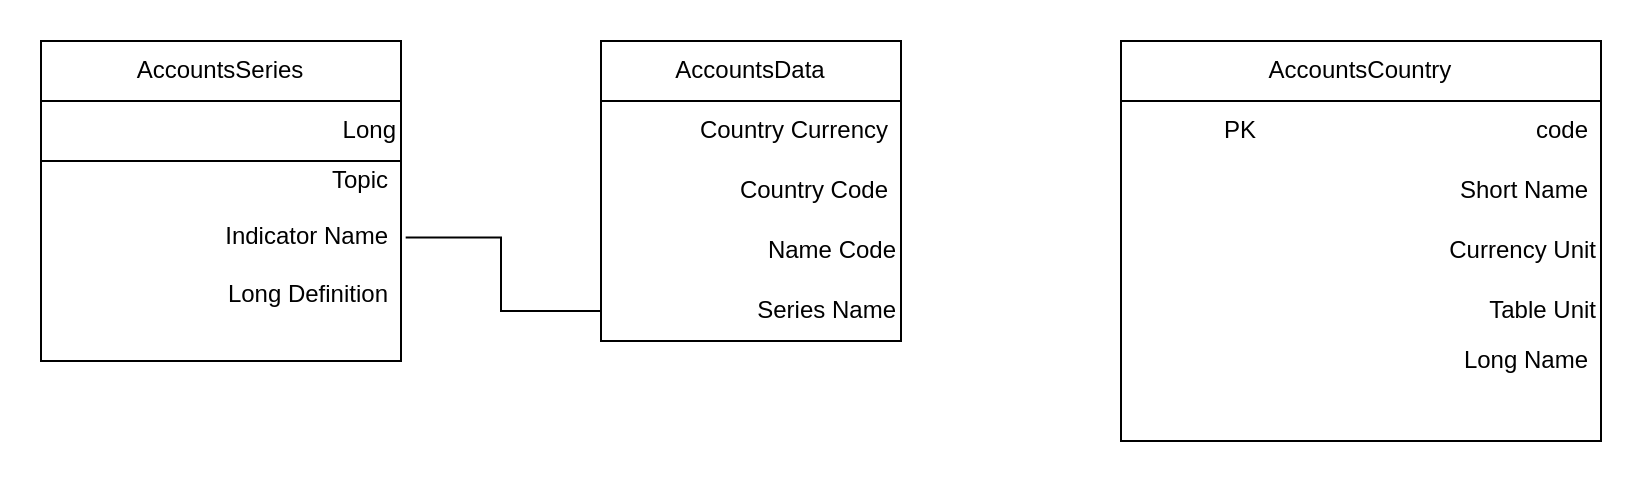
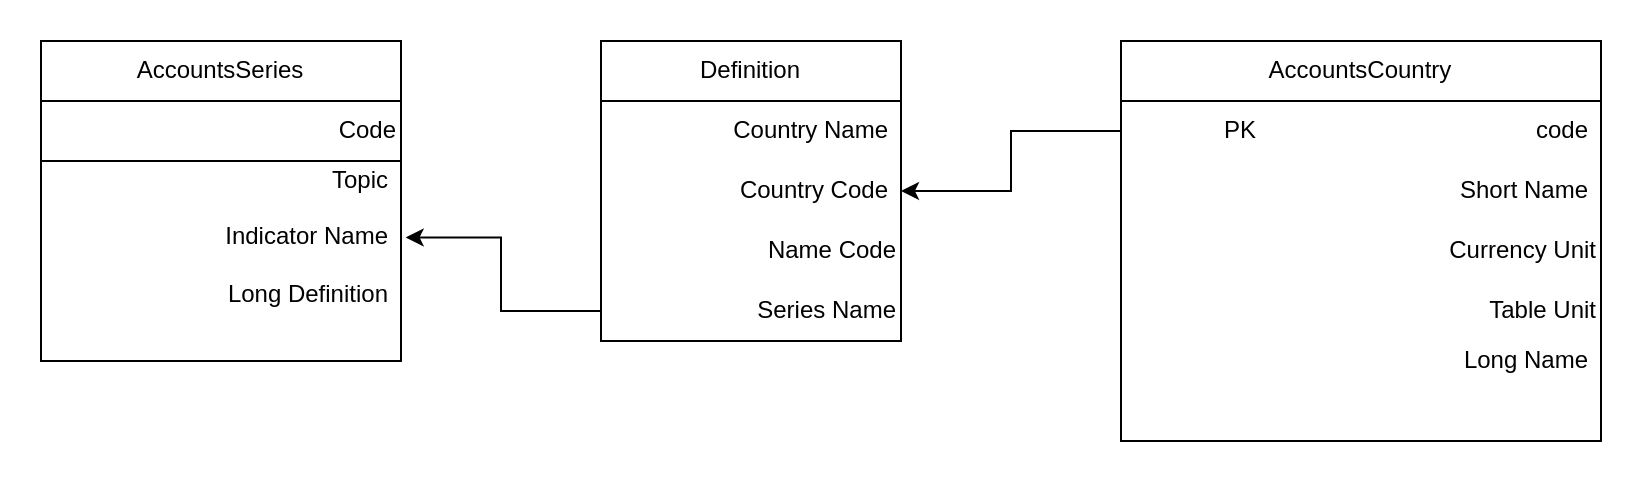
- <mxCell id="7" value="AccountsData" style="swimlane;fontStyle=0;childLayout=stackLayout;horizontal=1;startSize=30;horizontalStack=0;resizeParent=1;resizeParentMax=0;resizeLast=0;collapsible=1;marginBottom=0;whiteSpace=wrap;html=1;" vertex="1" parent="1"><mxGeometry x="300" y="20" width="150" height="150" as="geometry" /></mxCell>
+ <mxCell id="7" value="Definition" style="swimlane;fontStyle=0;childLayout=stackLayout;horizontal=1;startSize=30;horizontalStack=0;resizeParent=1;resizeParentMax=0;resizeLast=0;collapsible=1;marginBottom=0;whiteSpace=wrap;html=1;" vertex="1" parent="1"><mxGeometry x="300" y="20" width="150" height="150" as="geometry" /></mxCell>
- <mxCell id="3" value="&lt;div style=&quot;&quot;&gt;&lt;span style=&quot;background-color: initial;&quot;&gt;&amp;nbsp; &amp;nbsp; &amp;nbsp; &amp;nbsp; &amp;nbsp; &amp;nbsp;&lt;/span&gt;&lt;span style=&quot;background-color: initial; white-space: pre;&quot;&gt;&#09;&lt;/span&gt;&lt;span style=&quot;background-color: initial; white-space: pre;&quot;&gt;&#09;&lt;/span&gt;&lt;span style=&quot;background-color: initial; white-space: pre;&quot;&gt;&#09;&lt;/span&gt;Long&lt;/div&gt;" style="text;html=1;strokeColor=none;fillColor=none;align=right;verticalAlign=middle;whiteSpace=wrap;rounded=0;" vertex="1" parent="2"><mxGeometry y="30" width="180" height="30" as="geometry" /></mxCell>
+ <mxCell id="3" value="&lt;div style=&quot;&quot;&gt;&lt;span style=&quot;background-color: initial;&quot;&gt;&amp;nbsp; &amp;nbsp; &amp;nbsp; &amp;nbsp; &amp;nbsp; &amp;nbsp;&lt;/span&gt;&lt;span style=&quot;background-color: initial; white-space: pre;&quot;&gt;&#09;&lt;/span&gt;&lt;span style=&quot;background-color: initial; white-space: pre;&quot;&gt;&#09;&lt;/span&gt;&lt;span style=&quot;background-color: initial; white-space: pre;&quot;&gt;&#09;&lt;/span&gt;Code&lt;/div&gt;" style="text;html=1;strokeColor=none;fillColor=none;align=right;verticalAlign=middle;whiteSpace=wrap;rounded=0;" vertex="1" parent="2"><mxGeometry y="30" width="180" height="30" as="geometry" /></mxCell>
- <mxCell id="8" value="&amp;nbsp; &amp;nbsp; &amp;nbsp; &amp;nbsp;Country Currency" style="text;strokeColor=none;fillColor=none;align=right;verticalAlign=middle;spacingLeft=4;spacingRight=4;overflow=hidden;points=[[0,0.5],[1,0.5]];portConstraint=eastwest;rotatable=0;whiteSpace=wrap;html=1;" vertex="1" parent="7"><mxGeometry y="30" width="150" height="30" as="geometry" /></mxCell>
+ <mxCell id="8" value="&amp;nbsp; &amp;nbsp; &amp;nbsp; &amp;nbsp;Country Name" style="text;strokeColor=none;fillColor=none;align=right;verticalAlign=middle;spacingLeft=4;spacingRight=4;overflow=hidden;points=[[0,0.5],[1,0.5]];portConstraint=eastwest;rotatable=0;whiteSpace=wrap;html=1;" vertex="1" parent="7"><mxGeometry y="30" width="150" height="30" as="geometry" /></mxCell>
+ <mxCell id="18" style="edgeStyle=orthogonalEdgeStyle;rounded=0;orthogonalLoop=1;jettySize=auto;html=1;exitX=0;exitY=0.5;exitDx=0;exitDy=0;" edge="1" parent="1" source="13" target="9"><mxGeometry relative="1" as="geometry" /></mxCell>
- <mxCell id="19" style="edgeStyle=orthogonalEdgeStyle;rounded=0;orthogonalLoop=1;jettySize=auto;html=1;exitX=0;exitY=0.5;exitDx=0;exitDy=0;entryX=1.013;entryY=0.382;entryDx=0;entryDy=0;entryPerimeter=0;endArrow=none;" edge="1" parent="1" source="11" target="6"><mxGeometry relative="1" as="geometry" /></mxCell>
+ <mxCell id="19" style="edgeStyle=orthogonalEdgeStyle;rounded=0;orthogonalLoop=1;jettySize=auto;html=1;exitX=0;exitY=0.5;exitDx=0;exitDy=0;entryX=1.013;entryY=0.382;entryDx=0;entryDy=0;entryPerimeter=0;" edge="1" parent="1" source="11" target="6"><mxGeometry relative="1" as="geometry" /></mxCell>
